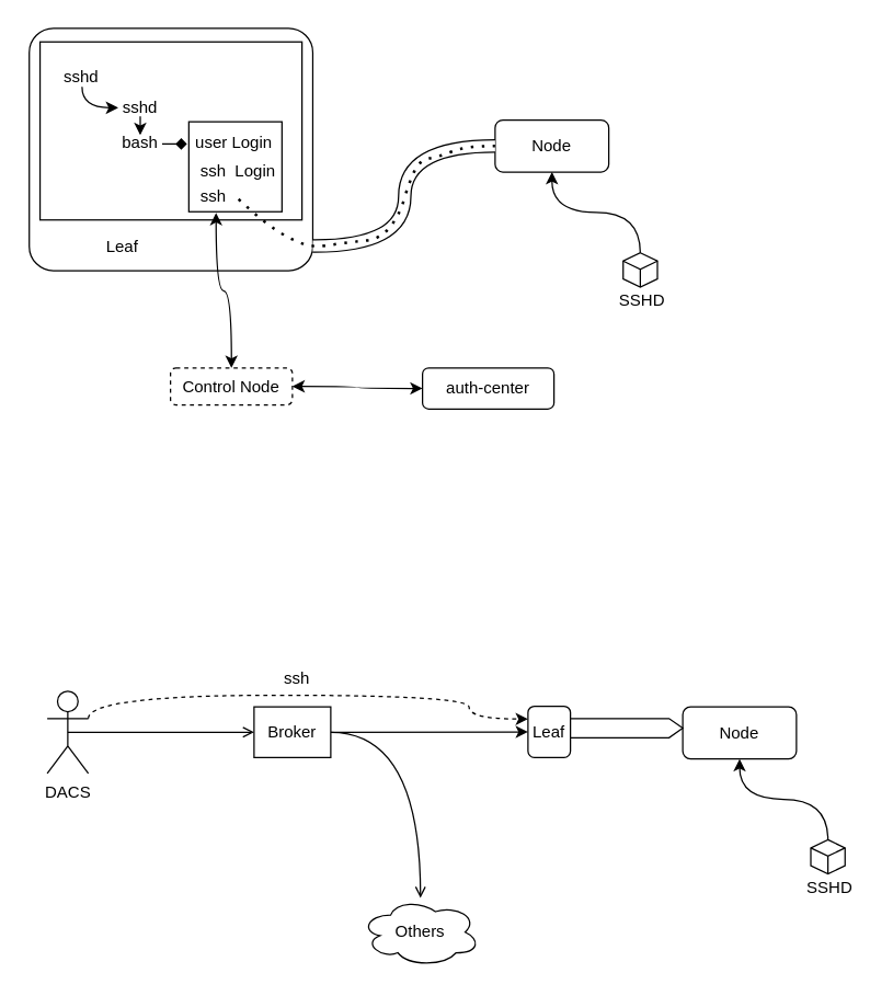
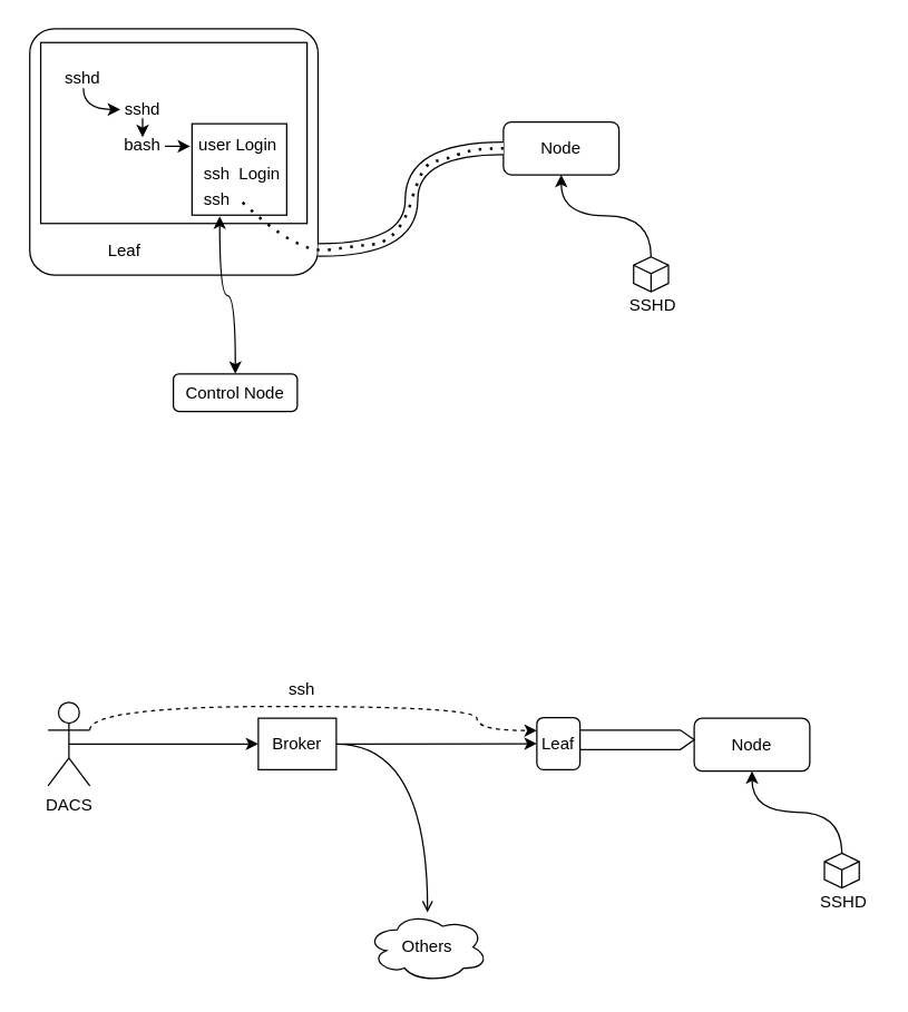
- <mxCell id="21" value="" style="edgeStyle=orthogonalEdgeStyle;curved=1;rounded=0;orthogonalLoop=1;jettySize=auto;html=1;endArrow=diamond;" parent="13" source="18" target="20" edge="1"><mxGeometry relative="1" as="geometry" /></mxCell>
+ <mxCell id="21" value="" style="edgeStyle=orthogonalEdgeStyle;curved=1;rounded=0;orthogonalLoop=1;jettySize=auto;html=1;" parent="13" source="18" target="20" edge="1"><mxGeometry relative="1" as="geometry" /></mxCell>
- <mxCell id="10" value="Control Node" style="rounded=1;whiteSpace=wrap;html=1;dashed=1;" parent="1" vertex="1"><mxGeometry x="124" y="268" width="89" height="27" as="geometry" /></mxCell>
+ <mxCell id="10" value="Control Node" style="rounded=1;whiteSpace=wrap;html=1;" parent="1" vertex="1"><mxGeometry x="124" y="268" width="89" height="27" as="geometry" /></mxCell>
- <mxCell id="9" style="edgeStyle=orthogonalEdgeStyle;curved=1;rounded=0;orthogonalLoop=1;jettySize=auto;html=1;exitX=1;exitY=0.5;exitDx=0;exitDy=0;entryX=0;entryY=0.5;entryDx=0;entryDy=0;startArrow=classic;startFill=1;" parent="1" source="10" target="25" edge="1"><mxGeometry relative="1" as="geometry" /></mxCell>
- <mxCell id="25" value="auth-center" style="rounded=1;whiteSpace=wrap;html=1;" parent="1" vertex="1"><mxGeometry x="308" y="268" width="96" height="30" as="geometry" /></mxCell>
- <mxCell id="28" style="edgeStyle=orthogonalEdgeStyle;rounded=0;orthogonalLoop=1;jettySize=auto;html=1;exitX=0.5;exitY=0.5;exitDx=0;exitDy=0;exitPerimeter=0;entryX=0;entryY=0.5;entryDx=0;entryDy=0;endArrow=open;" parent="1" source="30" target="33" edge="1"><mxGeometry relative="1" as="geometry" /></mxCell>
+ <mxCell id="28" style="edgeStyle=orthogonalEdgeStyle;rounded=0;orthogonalLoop=1;jettySize=auto;html=1;exitX=0.5;exitY=0.5;exitDx=0;exitDy=0;exitPerimeter=0;entryX=0;entryY=0.5;entryDx=0;entryDy=0;" parent="1" source="30" target="33" edge="1"><mxGeometry relative="1" as="geometry" /></mxCell>
